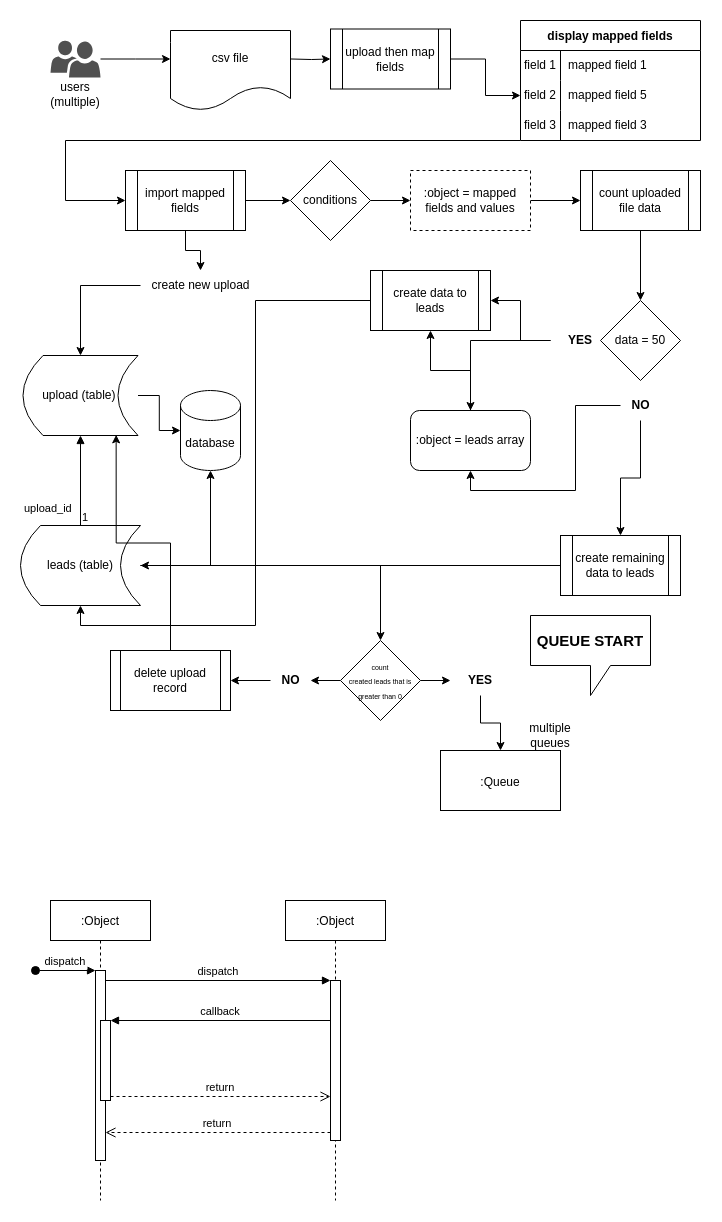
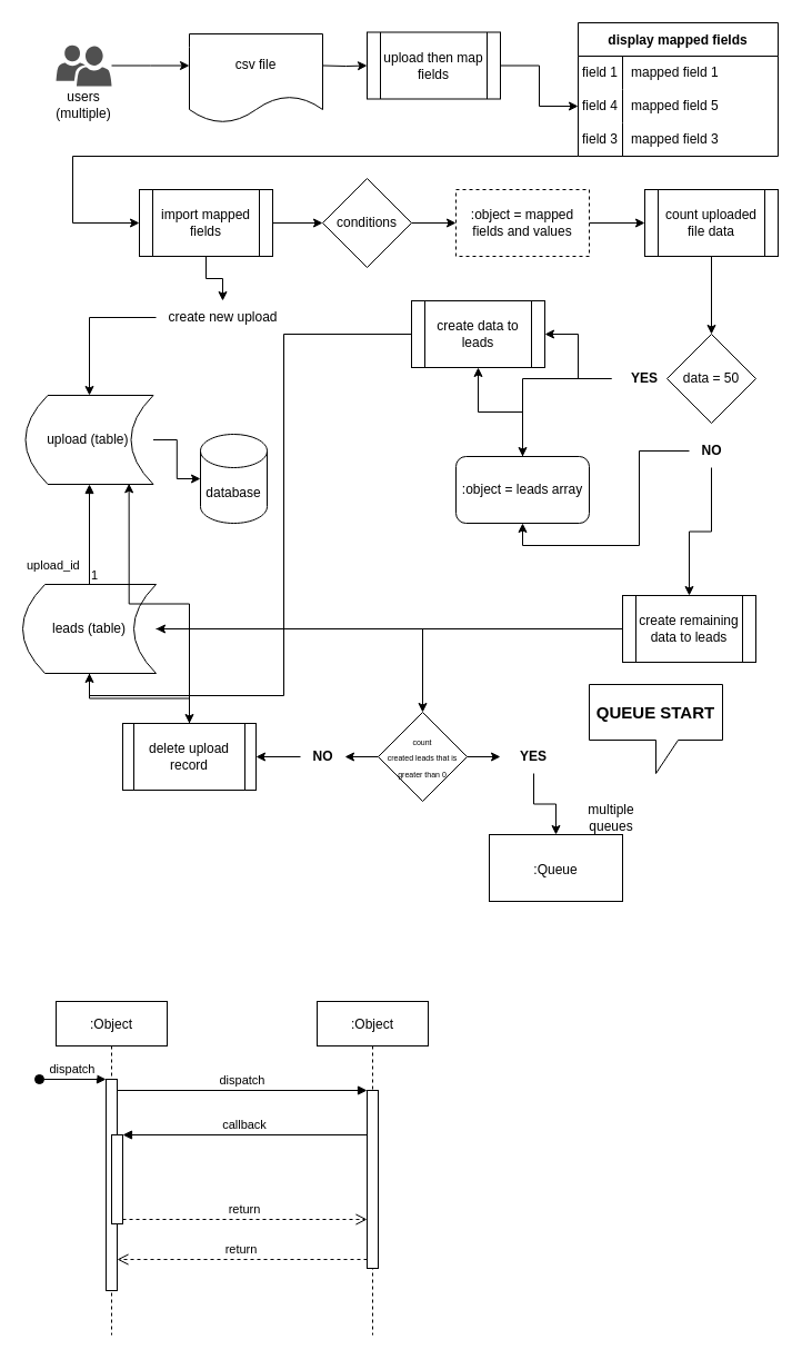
- <mxCell id="34" value="field 2" style="shape=partialRectangle;html=1;whiteSpace=wrap;connectable=0;fillColor=none;top=0;left=0;bottom=0;right=0;overflow=hidden;" vertex="1" parent="33"><mxGeometry width="40" height="30" as="geometry"><mxRectangle width="40" height="30" as="alternateBounds" /></mxGeometry></mxCell>
+ <mxCell id="34" value="field 4" style="shape=partialRectangle;html=1;whiteSpace=wrap;connectable=0;fillColor=none;top=0;left=0;bottom=0;right=0;overflow=hidden;" vertex="1" parent="33"><mxGeometry width="40" height="30" as="geometry"><mxRectangle width="40" height="30" as="alternateBounds" /></mxGeometry></mxCell>
- <mxCell id="20" style="edgeStyle=orthogonalEdgeStyle;rounded=0;orthogonalLoop=1;jettySize=auto;html=1;" edge="1" parent="1" source="22" target="18"><mxGeometry relative="1" as="geometry" /></mxCell>
+ <mxCell id="20" style="edgeStyle=orthogonalEdgeStyle;rounded=0;orthogonalLoop=1;jettySize=auto;html=1;" edge="1" parent="1" source="22" target="72"><mxGeometry relative="1" as="geometry" /></mxCell>
